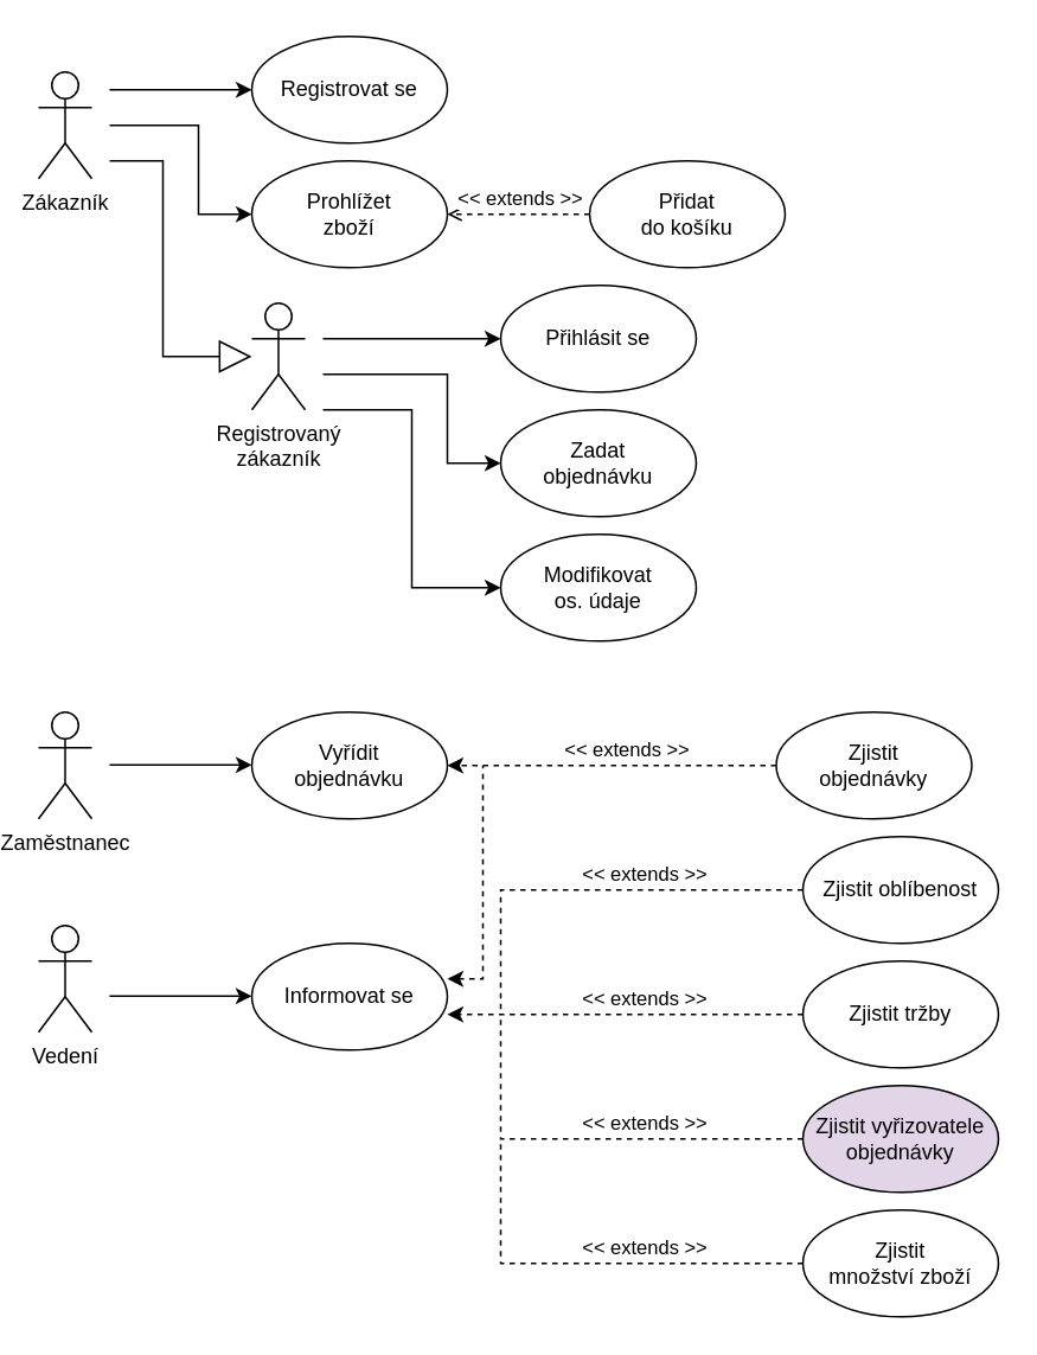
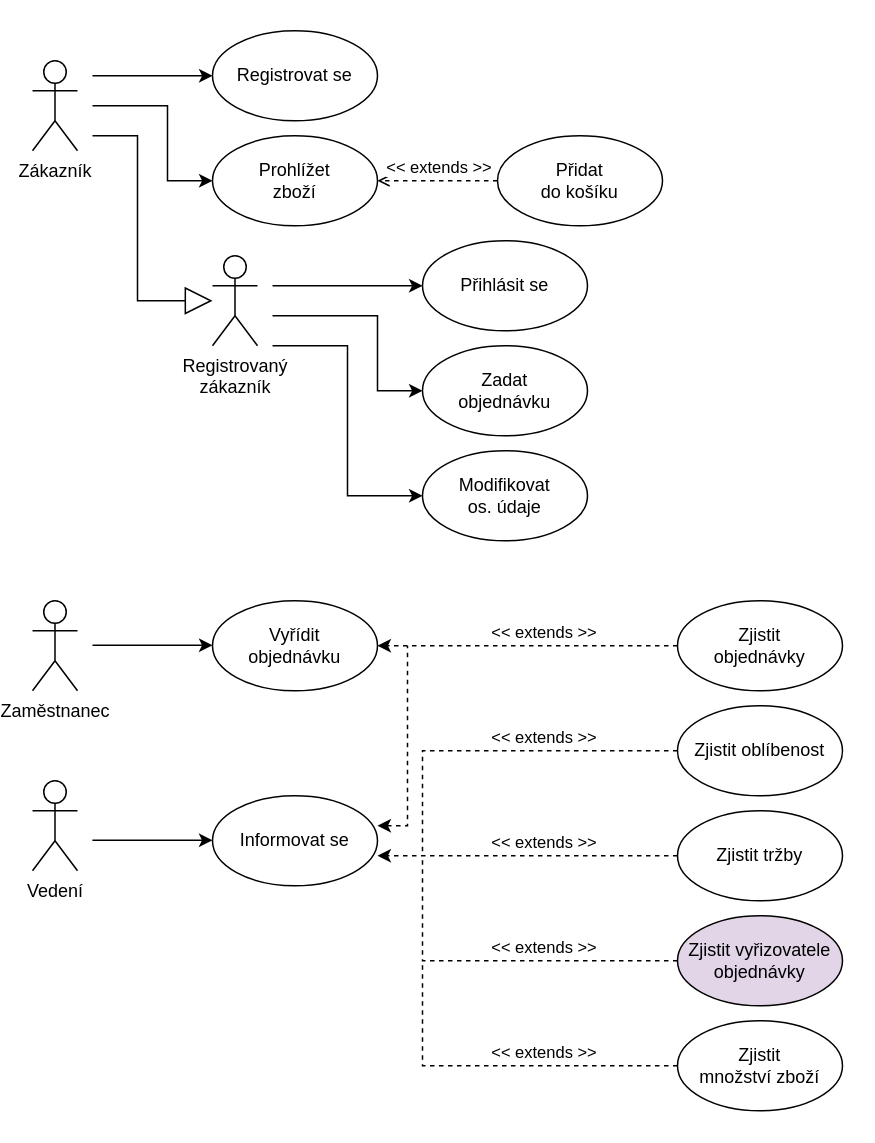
- <mxCell id="16" value="&lt;div&gt;Zjistit&lt;/div&gt;&lt;div&gt;objednávky&lt;br&gt;&lt;/div&gt;" style="ellipse;whiteSpace=wrap;html=1;" vertex="1" parent="1"><mxGeometry x="435" y="400" width="110" height="60" as="geometry" /></mxCell>
+ <mxCell id="16" value="&lt;div&gt;Zjistit&lt;/div&gt;&lt;div&gt;objednávky&lt;br&gt;&lt;/div&gt;" style="ellipse;whiteSpace=wrap;html=1;" vertex="1" parent="1"><mxGeometry x="450" y="400" width="110" height="60" as="geometry" /></mxCell>
